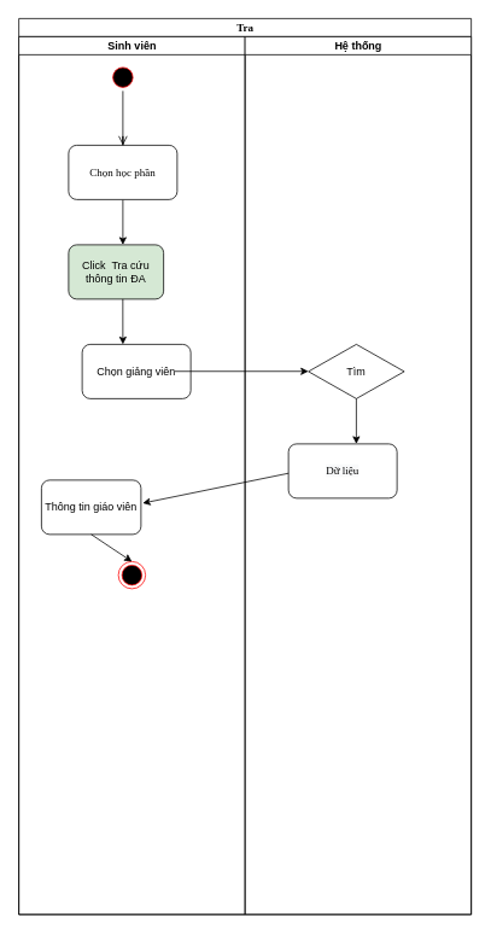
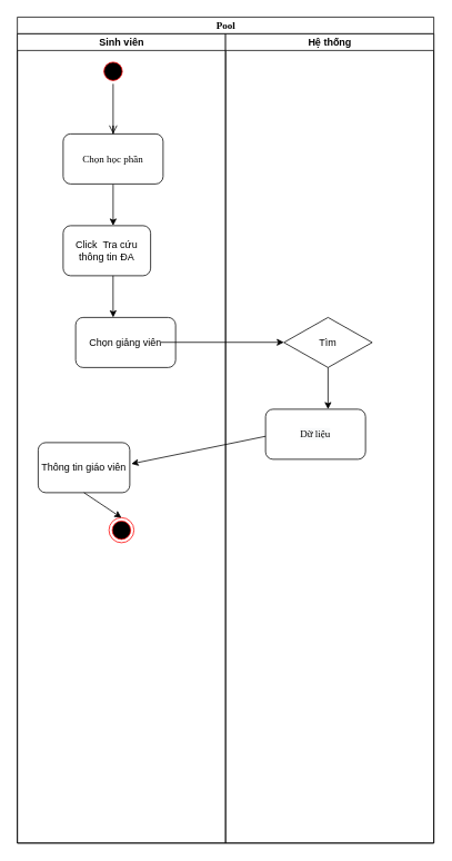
- <mxCell id="2" value="Tra" style="swimlane;html=1;childLayout=stackLayout;startSize=20;rounded=0;shadow=0;comic=0;labelBackgroundColor=none;strokeWidth=1;fontFamily=Verdana;fontSize=12;align=center;" parent="1" vertex="1"><mxGeometry x="20" y="20" width="500" height="990" as="geometry" /></mxCell>
+ <mxCell id="2" value="Pool" style="swimlane;html=1;childLayout=stackLayout;startSize=20;rounded=0;shadow=0;comic=0;labelBackgroundColor=none;strokeWidth=1;fontFamily=Verdana;fontSize=12;align=center;" parent="1" vertex="1"><mxGeometry x="20" y="20" width="500" height="990" as="geometry" /></mxCell>
- <mxCell id="6" value="Click&amp;nbsp; Tra cứu thông tin ĐA" style="rounded=1;whiteSpace=wrap;html=1;fillColor=#d5e8d4;" parent="3" vertex="1"><mxGeometry x="55" y="230" width="105" height="60" as="geometry" /></mxCell>
+ <mxCell id="6" value="Click&amp;nbsp; Tra cứu thông tin ĐA" style="rounded=1;whiteSpace=wrap;html=1;" parent="3" vertex="1"><mxGeometry x="55" y="230" width="105" height="60" as="geometry" /></mxCell>
